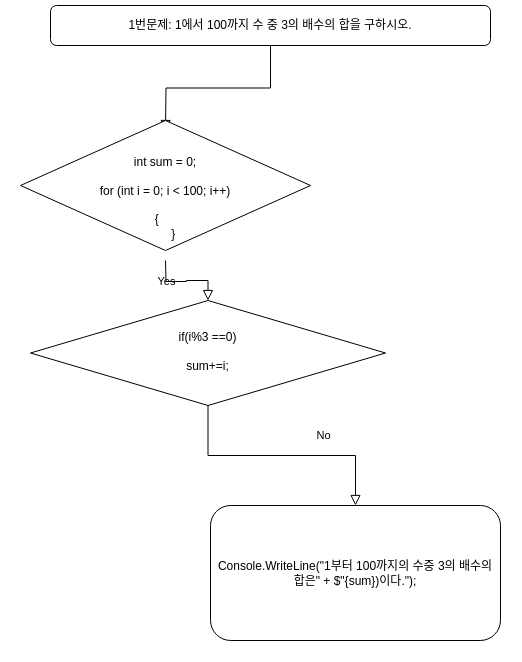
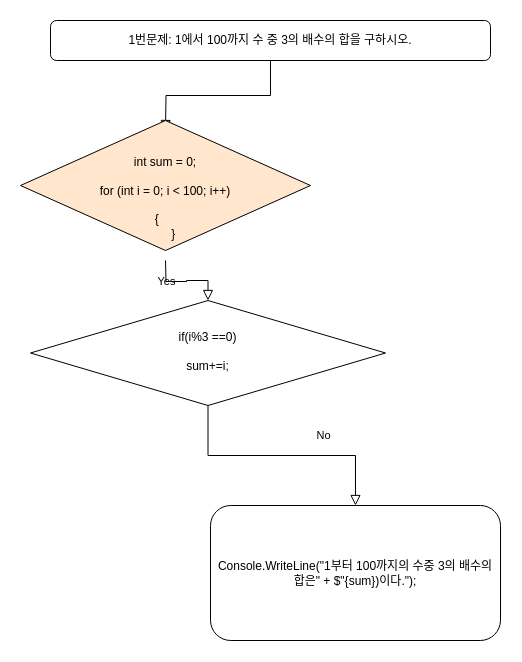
- <mxCell id="3" value="1번문제: 1에서 100까지 수 중 3의 배수의 합을 구하시오." style="rounded=1;whiteSpace=wrap;html=1;fontSize=12;glass=0;strokeWidth=1;shadow=0;" parent="1" vertex="1"><mxGeometry x="50" y="5" width="440" height="40" as="geometry" /></mxCell>
+ <mxCell id="3" value="1번문제: 1에서 100까지 수 중 3의 배수의 합을 구하시오." style="rounded=1;whiteSpace=wrap;html=1;fontSize=12;glass=0;strokeWidth=1;shadow=0;" parent="1" vertex="1"><mxGeometry x="50" y="20" width="440" height="40" as="geometry" /></mxCell>
- <mxCell id="8" value="&lt;span style=&quot;font-family: , &amp;#34;dotum&amp;#34; , &amp;#34;helvetica&amp;#34; , &amp;#34;apple sd gothic neo&amp;#34; , sans-serif&quot;&gt;&lt;br&gt;&lt;br&gt;int sum = 0;&lt;/span&gt;&lt;br style=&quot;font-family: , &amp;#34;dotum&amp;#34; , &amp;#34;helvetica&amp;#34; , &amp;#34;apple sd gothic neo&amp;#34; , sans-serif&quot;&gt;&lt;div&gt;&lt;span style=&quot;font-family: , &amp;#34;dotum&amp;#34; , &amp;#34;helvetica&amp;#34; , &amp;#34;apple sd gothic neo&amp;#34; , sans-serif&quot;&gt;&amp;nbsp; &amp;nbsp; &amp;nbsp; &amp;nbsp; &amp;nbsp; &amp;nbsp;&amp;nbsp;&lt;/span&gt;&lt;/div&gt;&lt;div&gt;&lt;span style=&quot;font-family: , &amp;#34;dotum&amp;#34; , &amp;#34;helvetica&amp;#34; , &amp;#34;apple sd gothic neo&amp;#34; , sans-serif&quot;&gt;for (int i = 0; i &amp;lt; 100; i++)&lt;/span&gt;&lt;/div&gt;&lt;span style=&quot;font-family: , &amp;#34;dotum&amp;#34; , &amp;#34;helvetica&amp;#34; , &amp;#34;apple sd gothic neo&amp;#34; , sans-serif&quot;&gt;&amp;nbsp;&amp;nbsp;&amp;nbsp;&amp;nbsp;&amp;nbsp;&amp;nbsp;&amp;nbsp;&amp;nbsp;&amp;nbsp;&amp;nbsp;&amp;nbsp; &lt;br&gt;&lt;/span&gt;&lt;span style=&quot;font-family: , &amp;#34;dotum&amp;#34; , &amp;#34;helvetica&amp;#34; , &amp;#34;apple sd gothic neo&amp;#34; , sans-serif&quot;&gt;{&amp;nbsp; &amp;nbsp; &amp;nbsp;&lt;/span&gt;&lt;br style=&quot;font-family: , &amp;#34;dotum&amp;#34; , &amp;#34;helvetica&amp;#34; , &amp;#34;apple sd gothic neo&amp;#34; , sans-serif&quot;&gt;&lt;span style=&quot;font-family: , &amp;#34;dotum&amp;#34; , &amp;#34;helvetica&amp;#34; , &amp;#34;apple sd gothic neo&amp;#34; , sans-serif&quot;&gt;&amp;nbsp; &amp;nbsp; &amp;nbsp;}&lt;/span&gt;" style="rhombus;whiteSpace=wrap;html=1;shadow=0;fontFamily=Helvetica;fontSize=12;align=center;strokeWidth=1;spacing=6;spacingTop=-4;" vertex="1" parent="1"><mxGeometry x="20" y="120" width="290" height="130" as="geometry" /></mxCell>
+ <mxCell id="8" value="&lt;span style=&quot;font-family: , &amp;#34;dotum&amp;#34; , &amp;#34;helvetica&amp;#34; , &amp;#34;apple sd gothic neo&amp;#34; , sans-serif&quot;&gt;&lt;br&gt;&lt;br&gt;int sum = 0;&lt;/span&gt;&lt;br style=&quot;font-family: , &amp;#34;dotum&amp;#34; , &amp;#34;helvetica&amp;#34; , &amp;#34;apple sd gothic neo&amp;#34; , sans-serif&quot;&gt;&lt;div&gt;&lt;span style=&quot;font-family: , &amp;#34;dotum&amp;#34; , &amp;#34;helvetica&amp;#34; , &amp;#34;apple sd gothic neo&amp;#34; , sans-serif&quot;&gt;&amp;nbsp; &amp;nbsp; &amp;nbsp; &amp;nbsp; &amp;nbsp; &amp;nbsp;&amp;nbsp;&lt;/span&gt;&lt;/div&gt;&lt;div&gt;&lt;span style=&quot;font-family: , &amp;#34;dotum&amp;#34; , &amp;#34;helvetica&amp;#34; , &amp;#34;apple sd gothic neo&amp;#34; , sans-serif&quot;&gt;for (int i = 0; i &amp;lt; 100; i++)&lt;/span&gt;&lt;/div&gt;&lt;span style=&quot;font-family: , &amp;#34;dotum&amp;#34; , &amp;#34;helvetica&amp;#34; , &amp;#34;apple sd gothic neo&amp;#34; , sans-serif&quot;&gt;&amp;nbsp;&amp;nbsp;&amp;nbsp;&amp;nbsp;&amp;nbsp;&amp;nbsp;&amp;nbsp;&amp;nbsp;&amp;nbsp;&amp;nbsp;&amp;nbsp; &lt;br&gt;&lt;/span&gt;&lt;span style=&quot;font-family: , &amp;#34;dotum&amp;#34; , &amp;#34;helvetica&amp;#34; , &amp;#34;apple sd gothic neo&amp;#34; , sans-serif&quot;&gt;{&amp;nbsp; &amp;nbsp; &amp;nbsp;&lt;/span&gt;&lt;br style=&quot;font-family: , &amp;#34;dotum&amp;#34; , &amp;#34;helvetica&amp;#34; , &amp;#34;apple sd gothic neo&amp;#34; , sans-serif&quot;&gt;&lt;span style=&quot;font-family: , &amp;#34;dotum&amp;#34; , &amp;#34;helvetica&amp;#34; , &amp;#34;apple sd gothic neo&amp;#34; , sans-serif&quot;&gt;&amp;nbsp; &amp;nbsp; &amp;nbsp;}&lt;/span&gt;" style="rhombus;whiteSpace=wrap;html=1;shadow=0;fontFamily=Helvetica;fontSize=12;align=center;strokeWidth=1;spacing=6;spacingTop=-4;fillColor=#ffe6cc;" vertex="1" parent="1"><mxGeometry x="20" y="120" width="290" height="130" as="geometry" /></mxCell>
